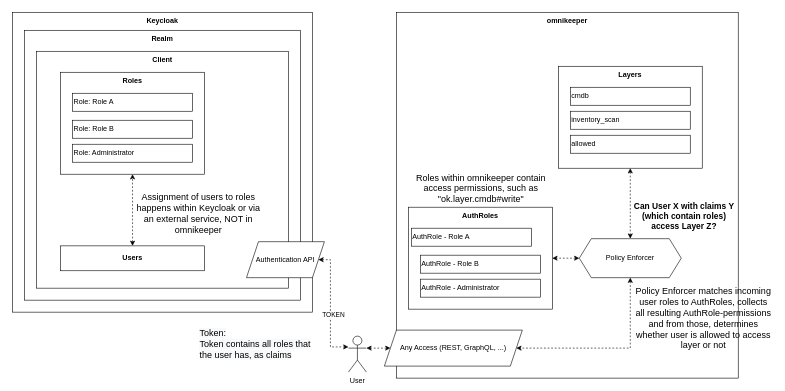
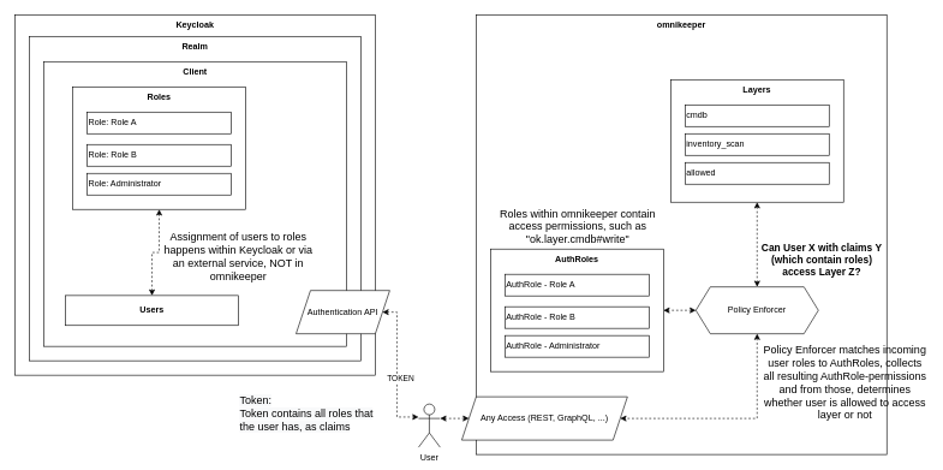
- <mxCell id="25" value="AuthRole - Role A" style="rounded=0;whiteSpace=wrap;html=1;align=left;" parent="23" vertex="1"><mxGeometry x="5" y="35" width="200" height="30" as="geometry" /></mxCell>
+ <mxCell id="25" value="AuthRole - Role A" style="rounded=0;whiteSpace=wrap;html=1;align=left;" parent="23" vertex="1"><mxGeometry x="20" y="35" width="200" height="30" as="geometry" /></mxCell>
- <mxCell id="36" value="Users" style="rounded=0;whiteSpace=wrap;html=1;verticalAlign=middle;fontStyle=1;align=center;" parent="1" vertex="1"><mxGeometry x="100" y="409.5" width="240" height="41.5" as="geometry" /></mxCell>
+ <mxCell id="36" value="Users" style="rounded=0;whiteSpace=wrap;html=1;verticalAlign=middle;fontStyle=1;align=center;" parent="1" vertex="1"><mxGeometry x="90" y="409.5" width="240" height="41.5" as="geometry" /></mxCell>
